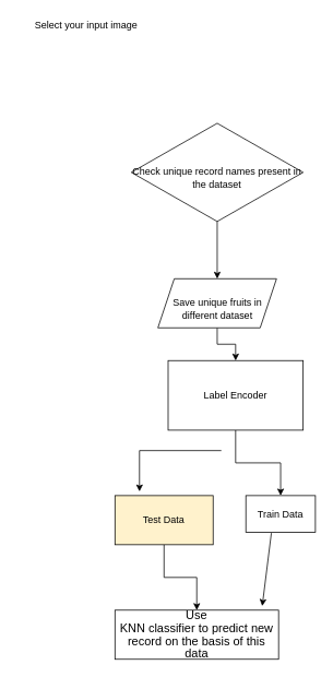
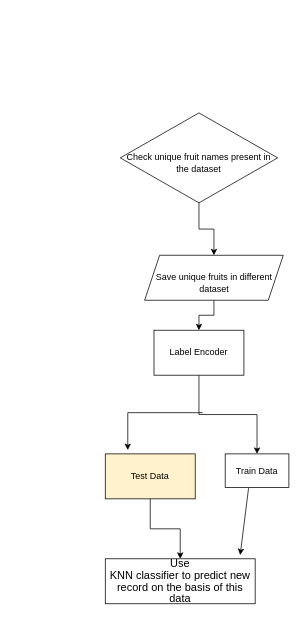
- <mxCell id="2" value="Select your input image" style="text;html=1;strokeColor=none;fillColor=none;align=center;verticalAlign=middle;whiteSpace=wrap;rounded=0;" parent="1" vertex="1"><mxGeometry x="20" y="20" width="170" height="20" as="geometry" /></mxCell>
- <mxCell id="4" value="&lt;p class=&quot;MsoListParagraph&quot; style=&quot;text-indent: -18.0pt&quot;&gt;&lt;span style=&quot;font-stretch: normal ; font-size: 7pt ; line-height: normal ; font-family: &amp;#34;times new roman&amp;#34;&quot;&gt;&amp;nbsp;&amp;nbsp;&lt;br&gt;&lt;/span&gt;Check unique record names present in the dataset&lt;/p&gt;" style="rhombus;whiteSpace=wrap;html=1;rounded=0;" vertex="1" parent="1"><mxGeometry x="160" y="150" width="210" height="120" as="geometry" /></mxCell>
+ <mxCell id="4" value="&lt;p class=&quot;MsoListParagraph&quot; style=&quot;text-indent: -18.0pt&quot;&gt;&lt;span style=&quot;font-stretch: normal ; font-size: 7pt ; line-height: normal ; font-family: &amp;#34;times new roman&amp;#34;&quot;&gt;&amp;nbsp;&amp;nbsp;&lt;br&gt;&lt;/span&gt;Check unique fruit names present in the dataset&lt;/p&gt;" style="rhombus;whiteSpace=wrap;html=1;rounded=0;" vertex="1" parent="1"><mxGeometry x="160" y="150" width="210" height="120" as="geometry" /></mxCell>
- <mxCell id="6" value="&lt;p class=&quot;MsoListParagraph&quot; style=&quot;text-indent: -18.0pt&quot;&gt;&lt;span style=&quot;font-stretch: normal ; font-size: 7pt ; line-height: normal ; font-family: &amp;#34;times new roman&amp;#34;&quot;&gt;&amp;nbsp; &amp;nbsp; &amp;nbsp;&amp;nbsp;&lt;br&gt;&lt;/span&gt;Save unique fruits in different dataset&lt;/p&gt;" style="shape=parallelogram;perimeter=parallelogramPerimeter;whiteSpace=wrap;html=1;fixedSize=1;rounded=0;" vertex="1" parent="1"><mxGeometry x="192.5" y="340" width="145" height="60" as="geometry" /></mxCell>
+ <mxCell id="6" value="&lt;p class=&quot;MsoListParagraph&quot; style=&quot;text-indent: -18.0pt&quot;&gt;&lt;span style=&quot;font-stretch: normal ; font-size: 7pt ; line-height: normal ; font-family: &amp;#34;times new roman&amp;#34;&quot;&gt;&amp;nbsp; &amp;nbsp; &amp;nbsp;&amp;nbsp;&lt;br&gt;&lt;/span&gt;Save unique fruits in different dataset&lt;/p&gt;" style="shape=parallelogram;perimeter=parallelogramPerimeter;whiteSpace=wrap;html=1;fixedSize=1;rounded=0;" vertex="1" parent="1"><mxGeometry x="192.5" y="340" width="185" height="60" as="geometry" /></mxCell>
- <mxCell id="14" value="Label Encoder" style="rounded=0;whiteSpace=wrap;html=1;" vertex="1" parent="1"><mxGeometry x="205" y="440" width="165" height="85" as="geometry" /></mxCell>
+ <mxCell id="14" value="Label Encoder" style="rounded=0;whiteSpace=wrap;html=1;" vertex="1" parent="1"><mxGeometry x="205" y="440" width="120" height="60" as="geometry" /></mxCell>
